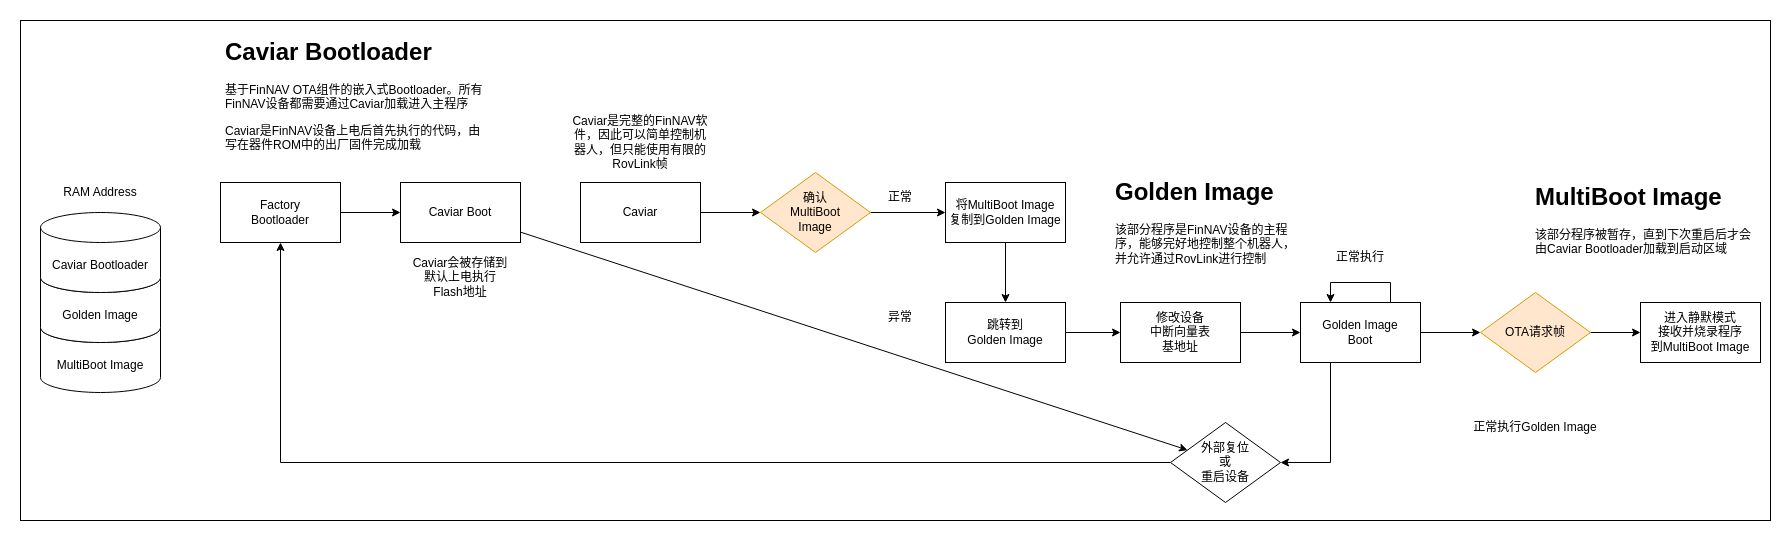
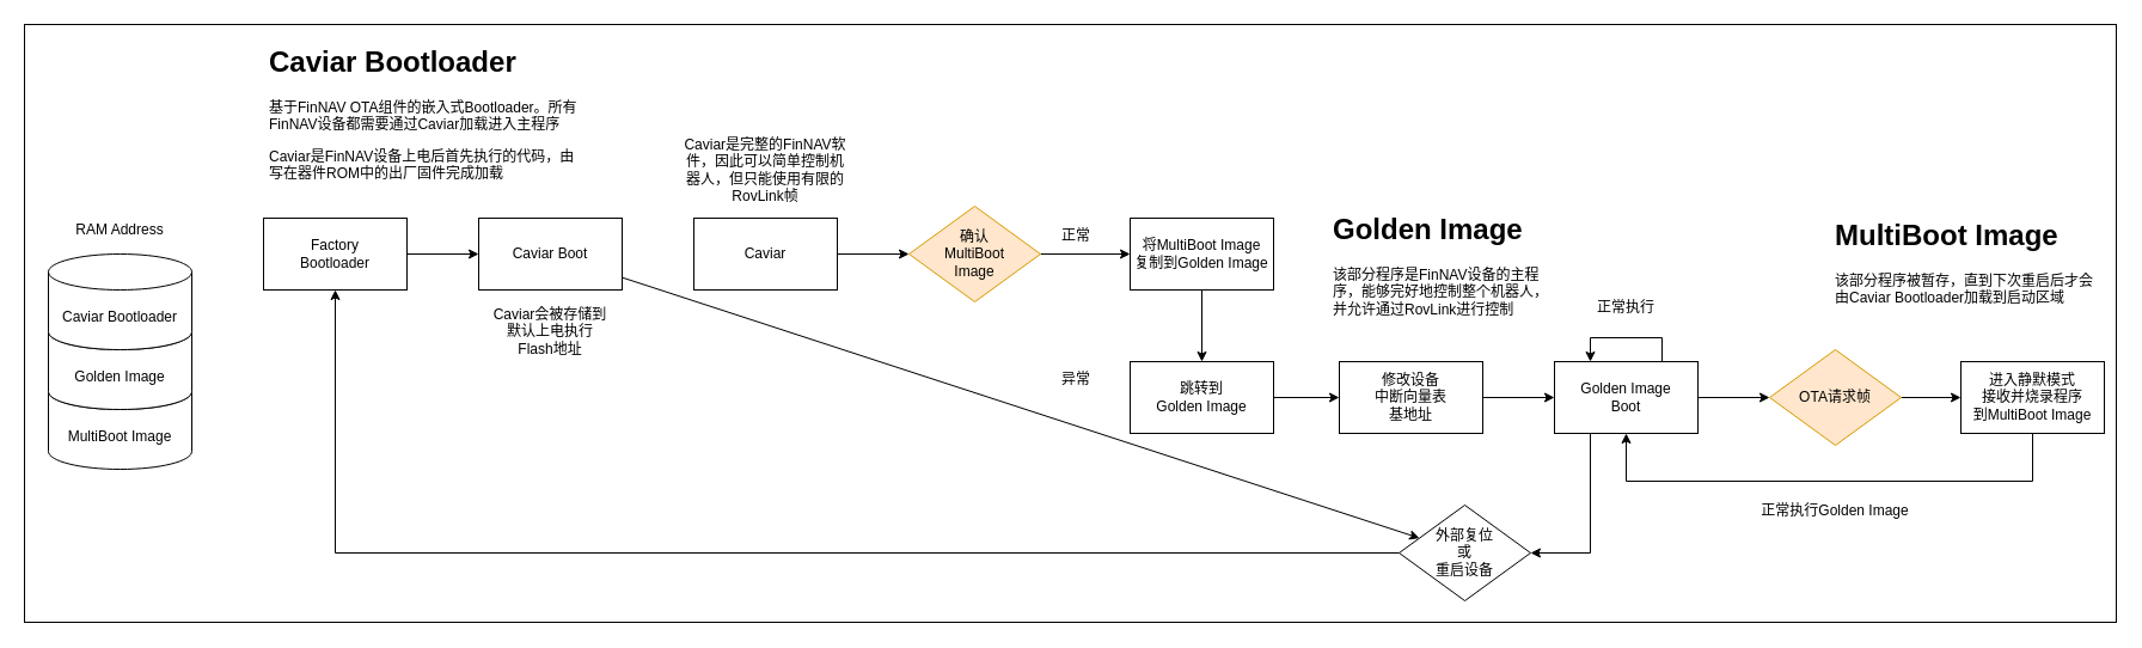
+ <mxCell id="24" style="edgeStyle=none;rounded=0;html=1;exitX=0.5;exitY=1;exitDx=0;exitDy=0;entryX=0.5;entryY=1;entryDx=0;entryDy=0;" parent="1" source="25" target="37" edge="1"><mxGeometry relative="1" as="geometry"><Array as="points"><mxPoint x="1700" y="402" /><mxPoint x="1360" y="402" /></Array></mxGeometry></mxCell>
